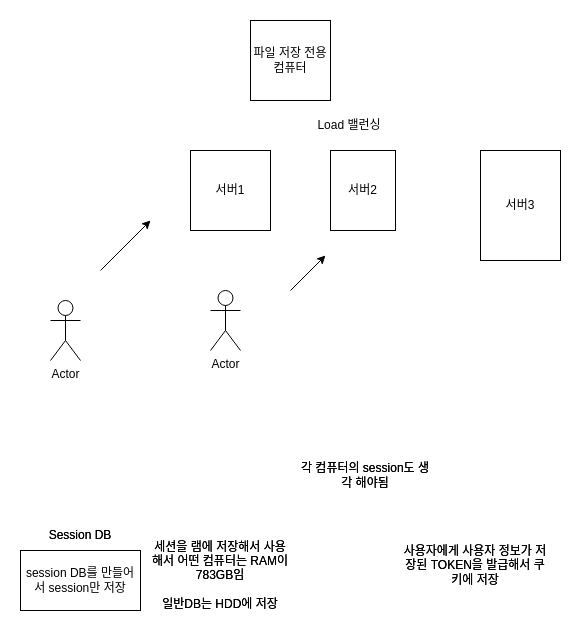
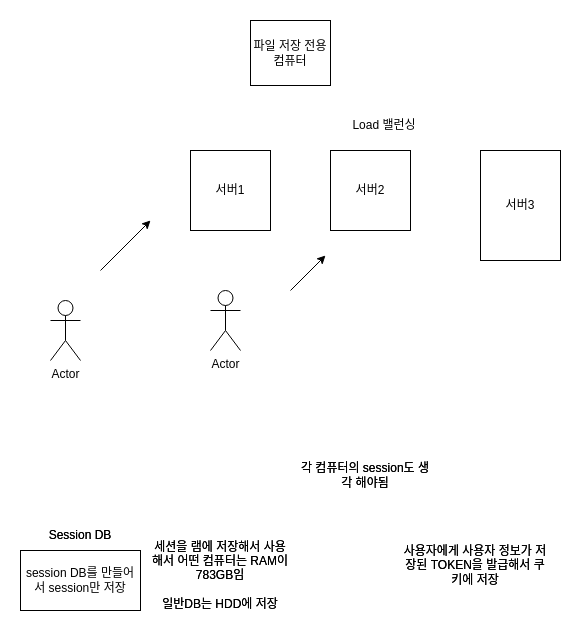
- <mxCell id="20" value="파일 저장 전용 컴퓨터" style="whiteSpace=wrap;html=1;aspect=fixed;" vertex="1" parent="1"><mxGeometry x="250" y="20" width="80" height="80" as="geometry" /></mxCell>
+ <mxCell id="20" value="파일 저장 전용 컴퓨터" style="whiteSpace=wrap;html=1;aspect=fixed;" vertex="1" parent="1"><mxGeometry x="250" y="20" width="80" height="65" as="geometry" /></mxCell>
- <mxCell id="19" value="Load 밸런싱" style="text;html=1;strokeColor=none;fillColor=none;align=center;verticalAlign=middle;whiteSpace=wrap;rounded=0;" vertex="1" parent="1"><mxGeometry x="284" y="110" width="130" height="30" as="geometry" /></mxCell>
+ <mxCell id="19" value="Load 밸런싱" style="text;html=1;strokeColor=none;fillColor=none;align=center;verticalAlign=middle;whiteSpace=wrap;rounded=0;" vertex="1" parent="1"><mxGeometry x="319" y="110" width="130" height="30" as="geometry" /></mxCell>
- <mxCell id="13" value="서버2" style="whiteSpace=wrap;html=1;aspect=fixed;" vertex="1" parent="1"><mxGeometry x="330" y="150" width="65" height="80" as="geometry" /></mxCell>
+ <mxCell id="13" value="서버2" style="whiteSpace=wrap;html=1;aspect=fixed;" vertex="1" parent="1"><mxGeometry x="330" y="150" width="80" height="80" as="geometry" /></mxCell>
